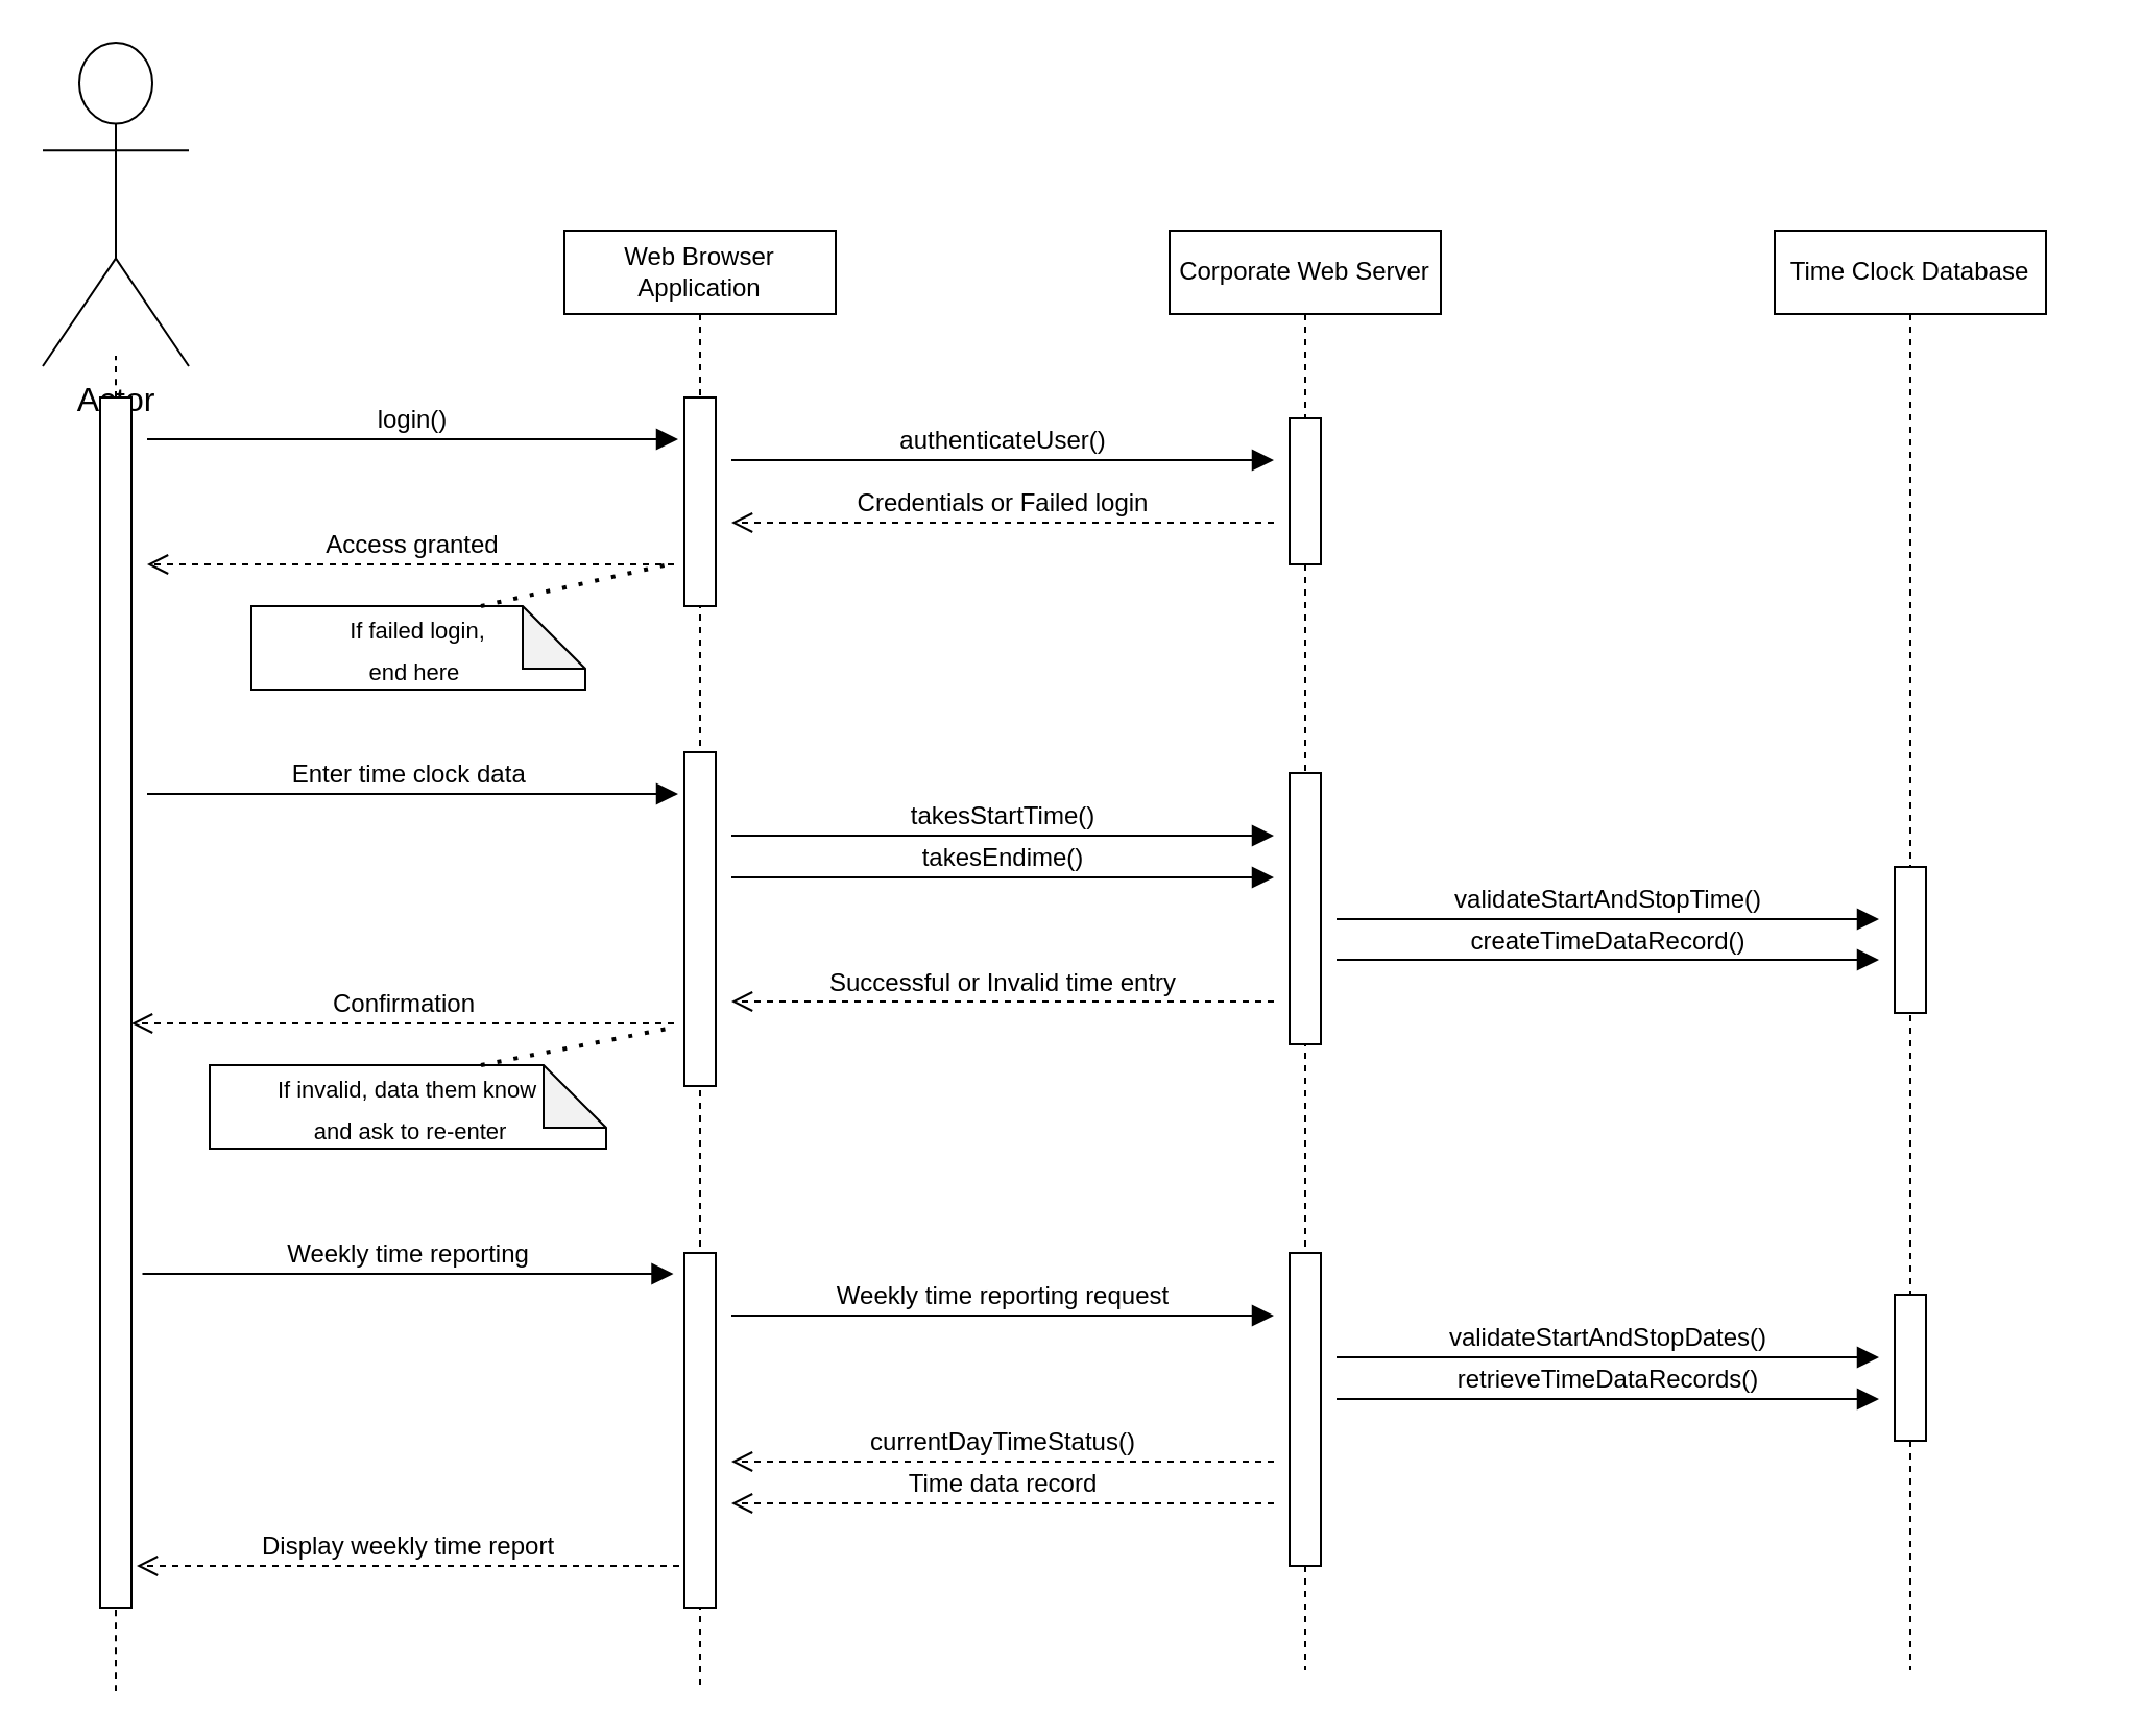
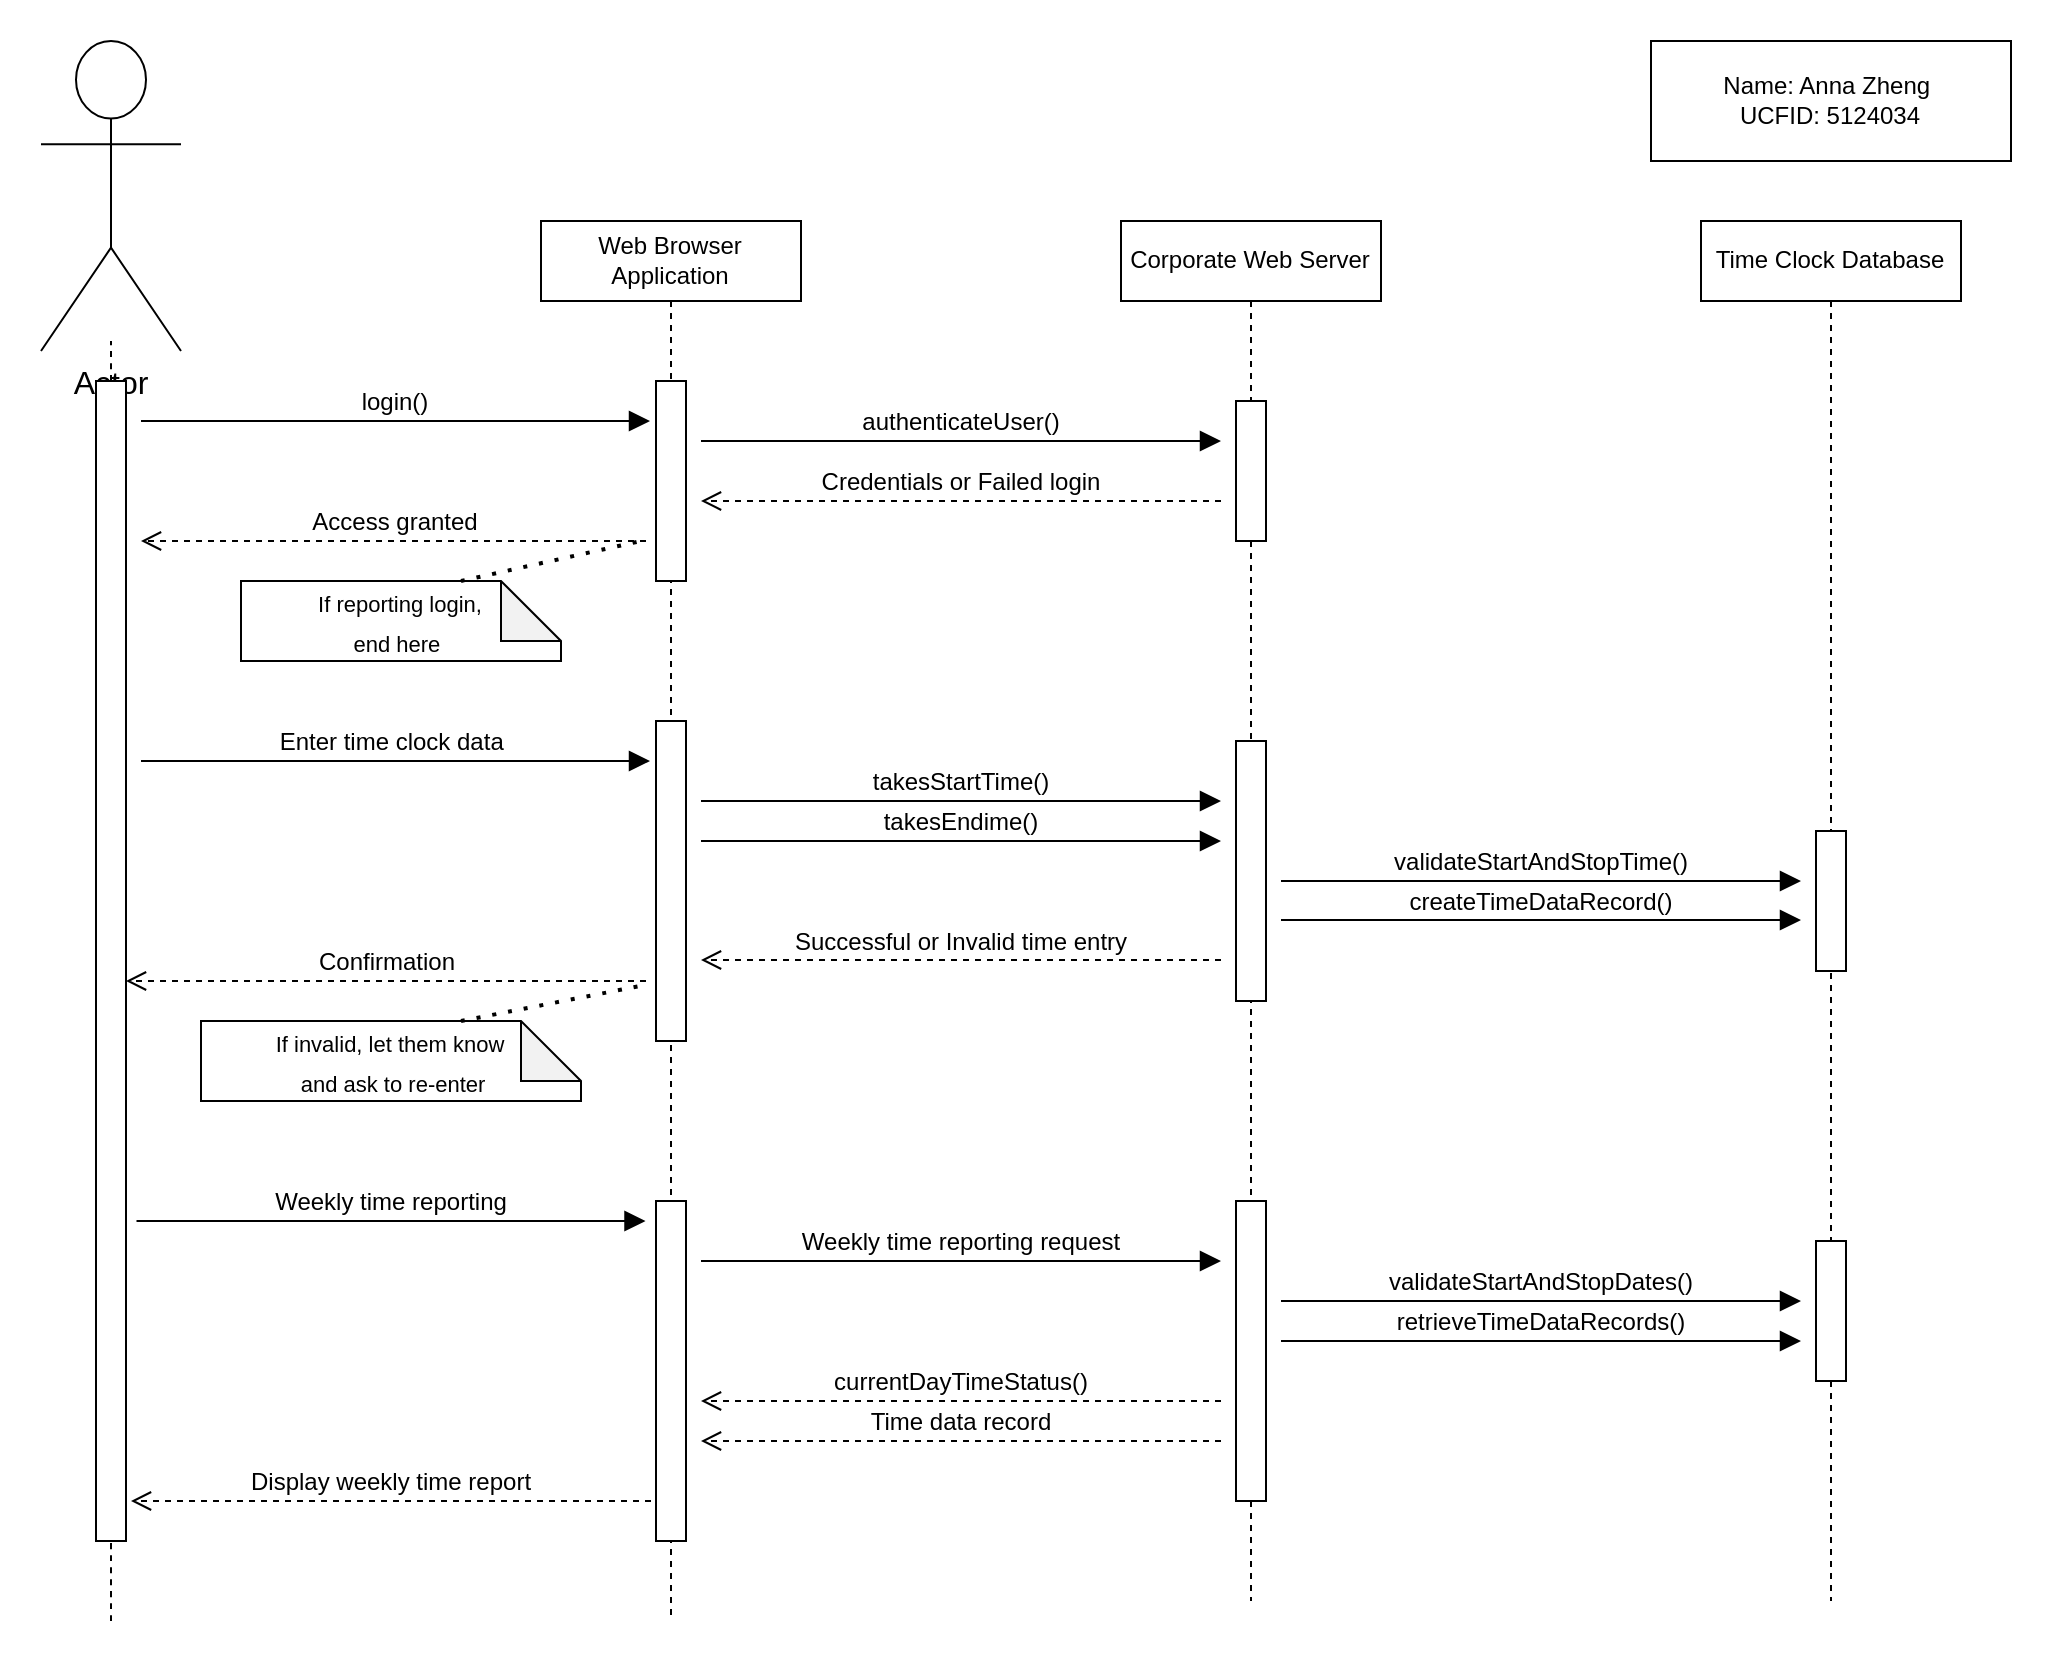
+ <mxCell id="15" value="Name: Anna Zheng&lt;span style=&quot;white-space: pre;&quot;&gt;&#09;&lt;/span&gt;&lt;br&gt;UCFID: 5124034&lt;br&gt;" style="html=1;whiteSpace=wrap;" vertex="1" parent="1"><mxGeometry x="825" y="20" width="180" height="60" as="geometry" /></mxCell>
- <mxCell id="22" value="&lt;font style=&quot;font-size: 11px;&quot;&gt;If failed login, &lt;br&gt;end here&amp;nbsp;&lt;/font&gt;" style="shape=note;whiteSpace=wrap;html=1;backgroundOutline=1;darkOpacity=0.05;fontSize=16;" vertex="1" parent="1"><mxGeometry x="120" y="290" width="160" height="40" as="geometry" /></mxCell>
+ <mxCell id="22" value="&lt;font style=&quot;font-size: 11px;&quot;&gt;If reporting login, &lt;br&gt;end here&amp;nbsp;&lt;/font&gt;" style="shape=note;whiteSpace=wrap;html=1;backgroundOutline=1;darkOpacity=0.05;fontSize=16;" vertex="1" parent="1"><mxGeometry x="120" y="290" width="160" height="40" as="geometry" /></mxCell>
- <mxCell id="31" value="&lt;span style=&quot;font-size: 11px;&quot;&gt;If invalid, data them know&lt;br&gt;&amp;nbsp;and ask to re-enter&lt;/span&gt;" style="shape=note;whiteSpace=wrap;html=1;backgroundOutline=1;darkOpacity=0.05;fontSize=16;" vertex="1" parent="1"><mxGeometry x="100" y="510" width="190" height="40" as="geometry" /></mxCell>
+ <mxCell id="31" value="&lt;span style=&quot;font-size: 11px;&quot;&gt;If invalid, let them know&lt;br&gt;&amp;nbsp;and ask to re-enter&lt;/span&gt;" style="shape=note;whiteSpace=wrap;html=1;backgroundOutline=1;darkOpacity=0.05;fontSize=16;" vertex="1" parent="1"><mxGeometry x="100" y="510" width="190" height="40" as="geometry" /></mxCell>
